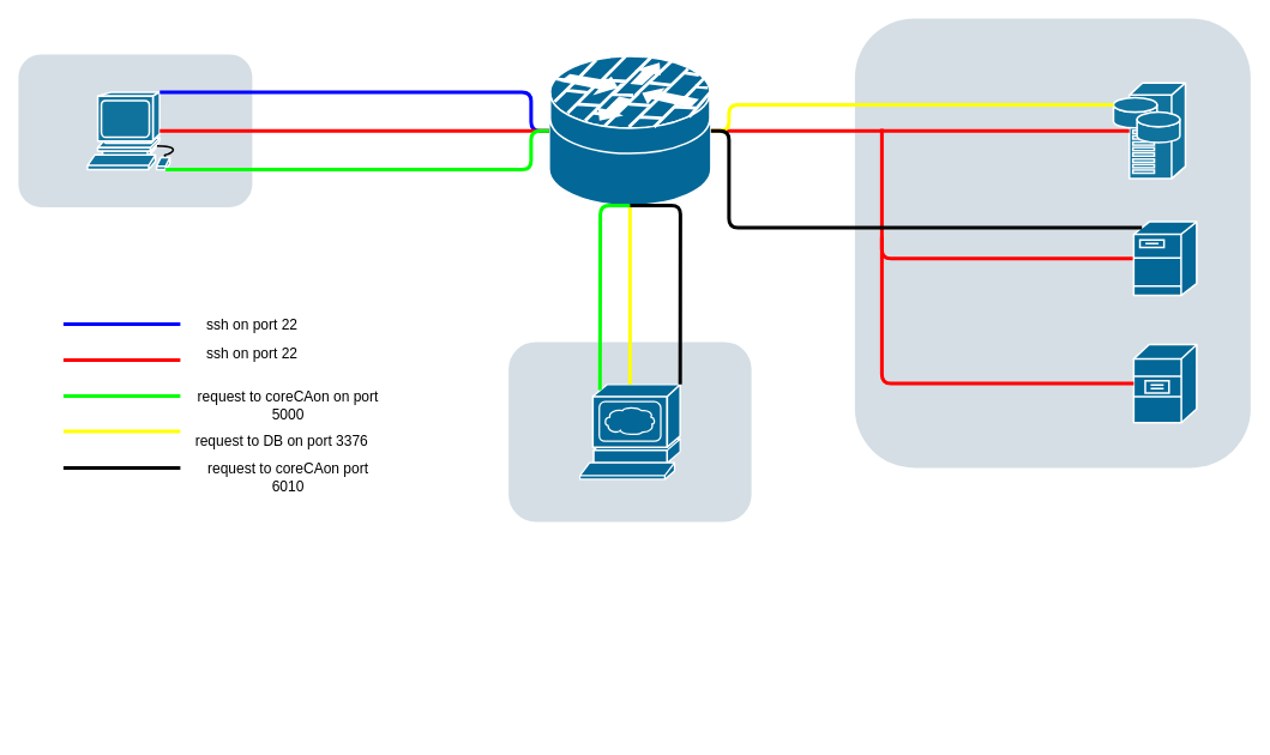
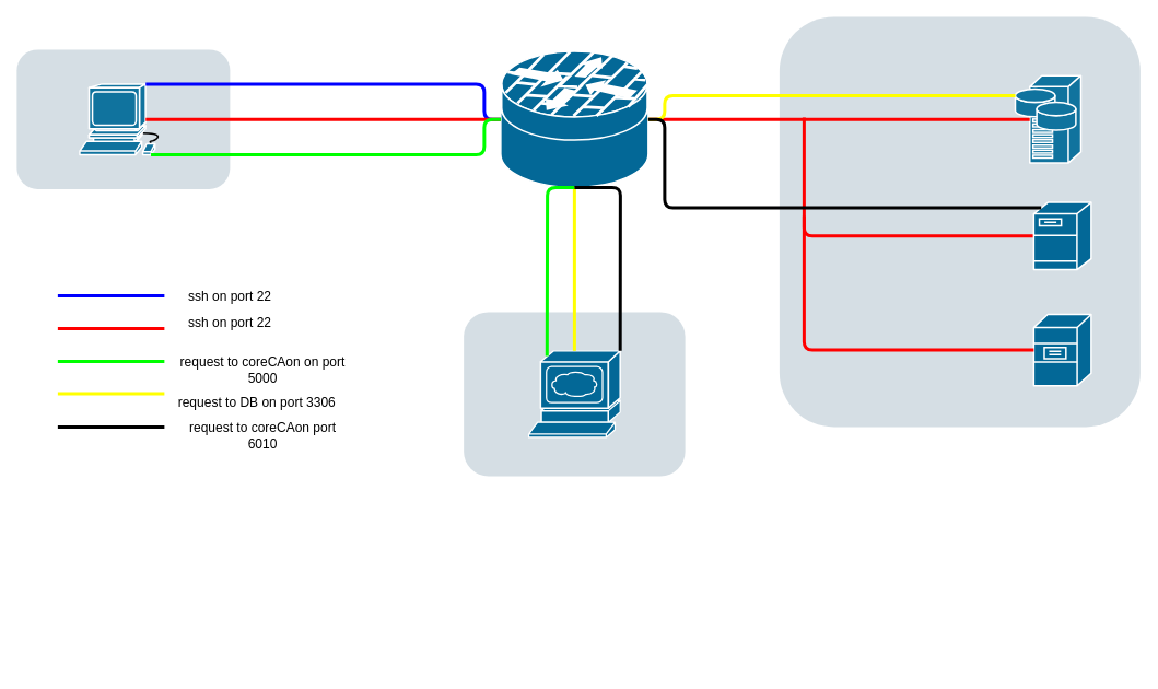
- <mxCell id="30" value="&lt;font style=&quot;font-size: 16px&quot;&gt;request to DB on port 3376&lt;/font&gt;" style="text;html=1;strokeColor=none;fillColor=none;align=center;verticalAlign=middle;whiteSpace=wrap;rounded=0;" vertex="1" parent="1"><mxGeometry x="203.25" y="480" width="220" height="20" as="geometry" /></mxCell>
+ <mxCell id="30" value="&lt;font style=&quot;font-size: 16px&quot;&gt;request to DB on port 3306&lt;/font&gt;" style="text;html=1;strokeColor=none;fillColor=none;align=center;verticalAlign=middle;whiteSpace=wrap;rounded=0;" vertex="1" parent="1"><mxGeometry x="203.25" y="480" width="220" height="20" as="geometry" /></mxCell>
